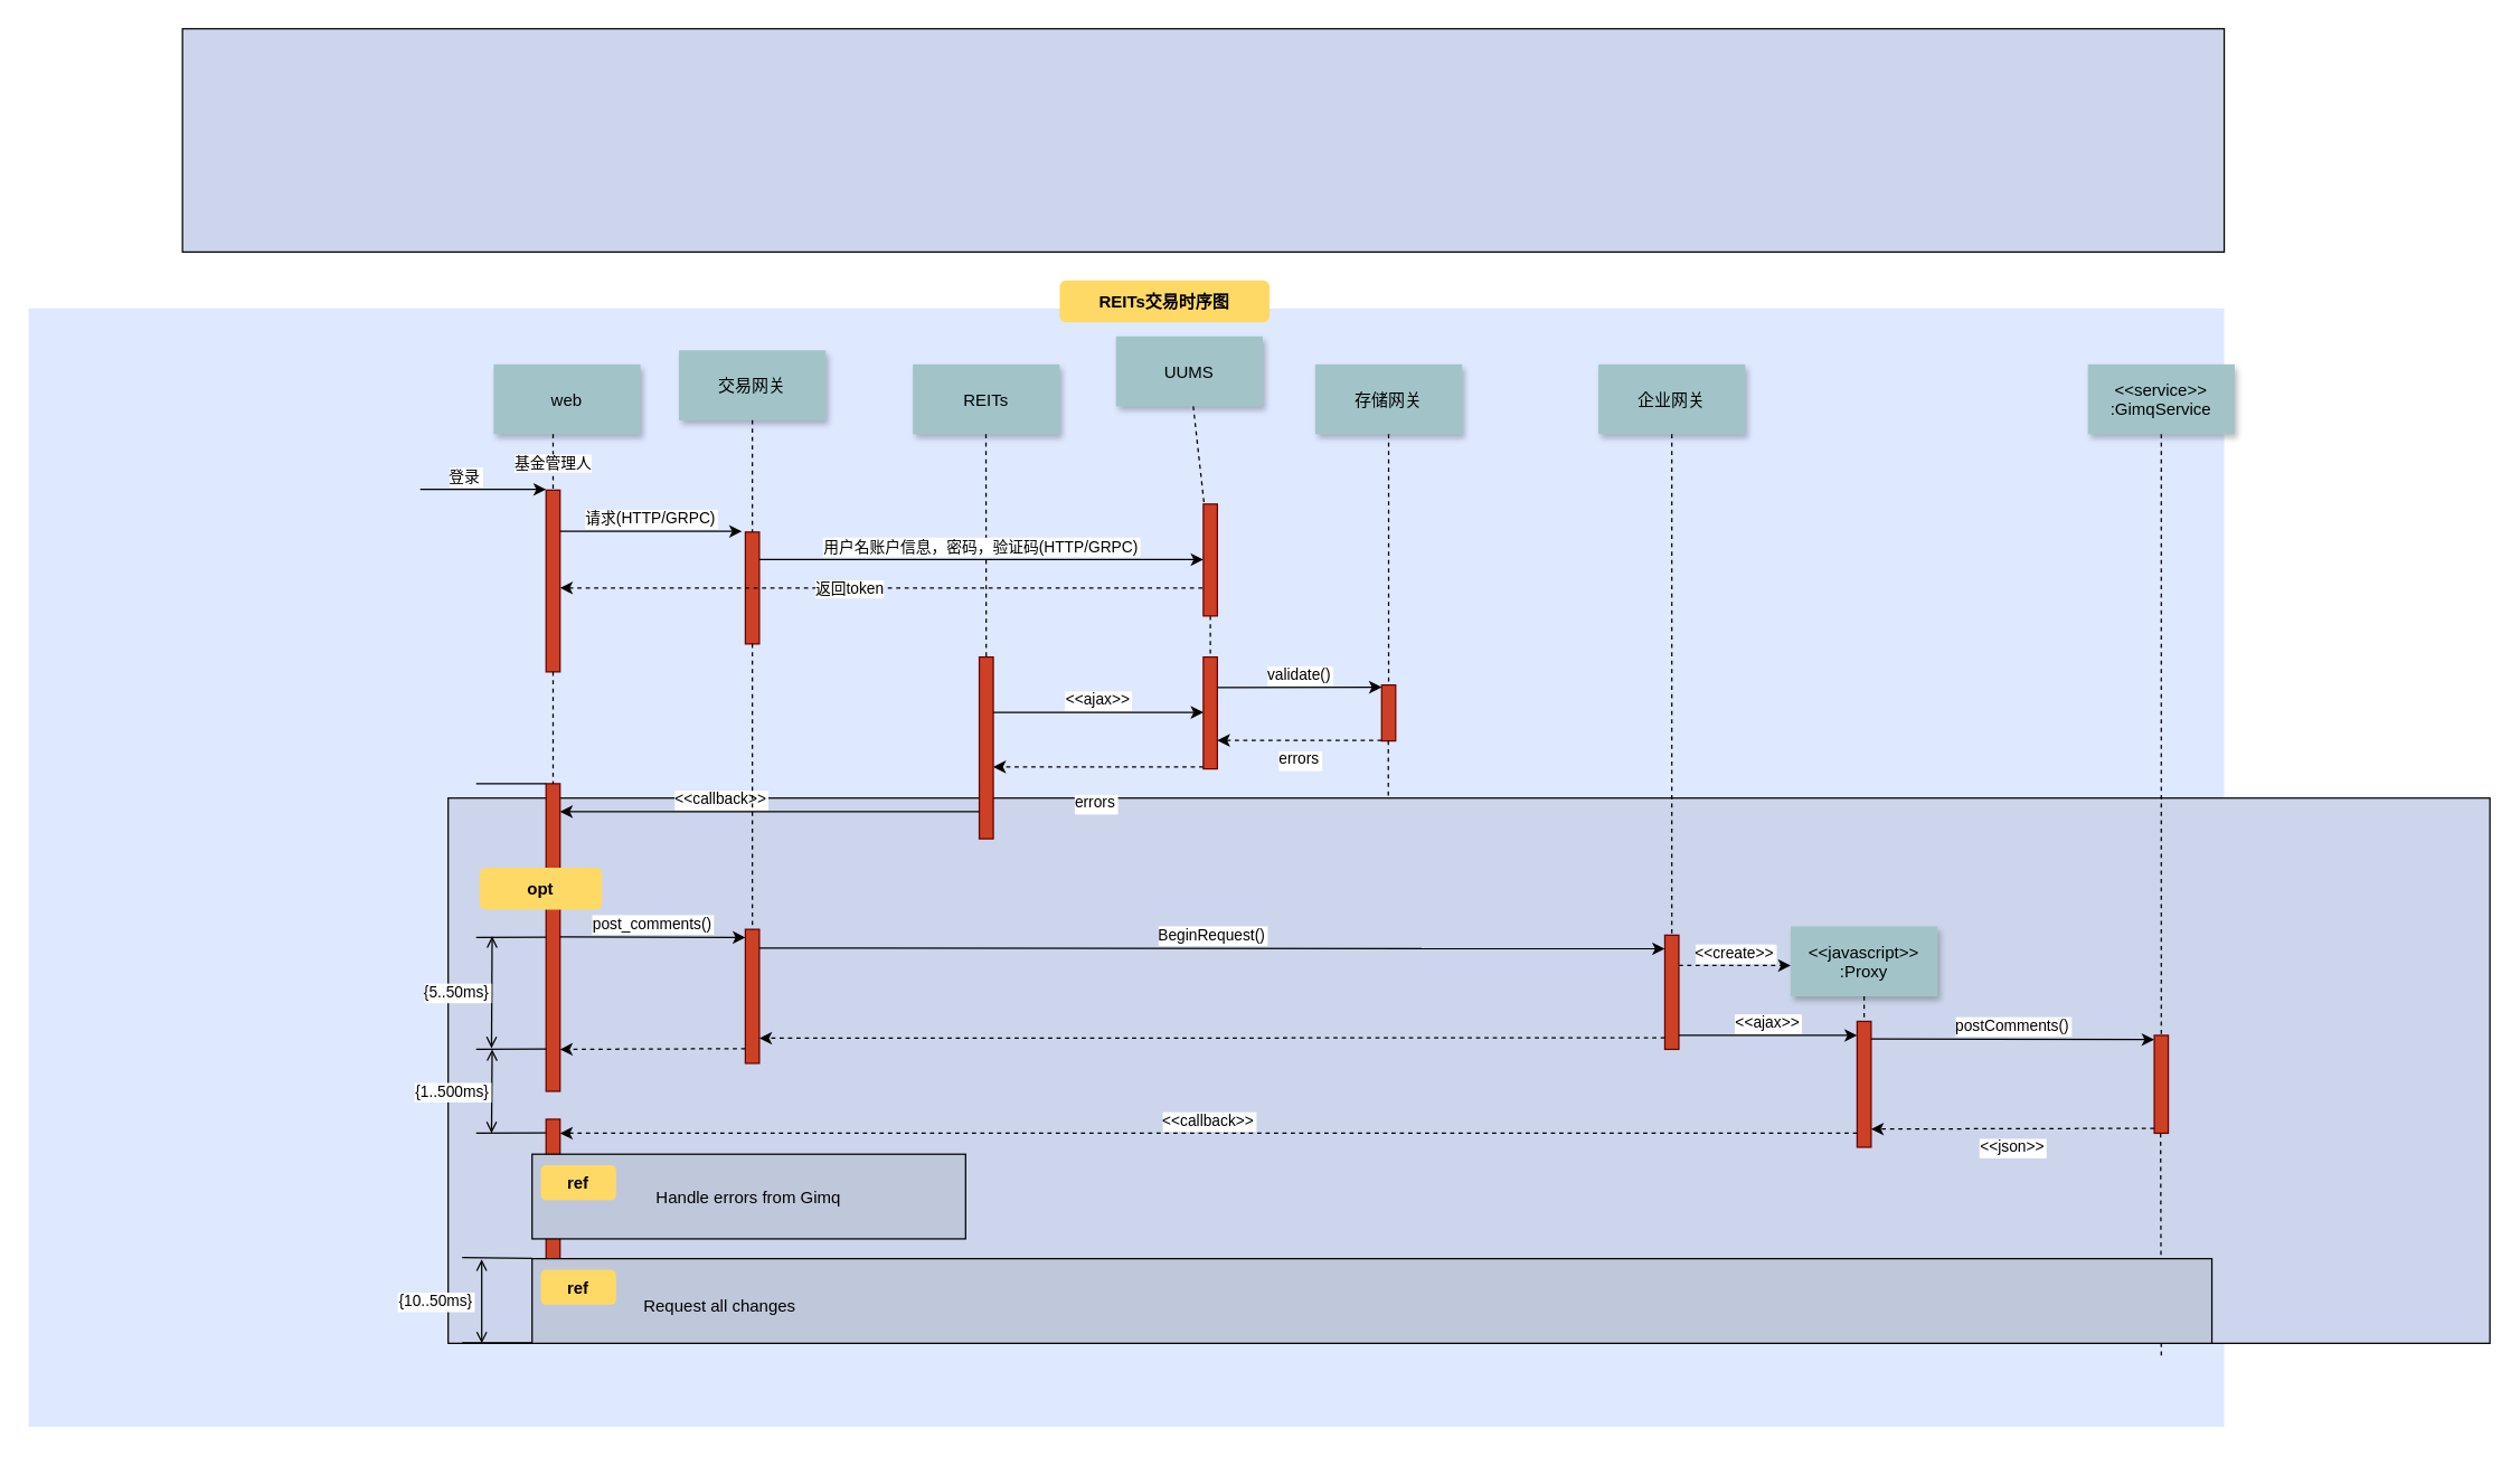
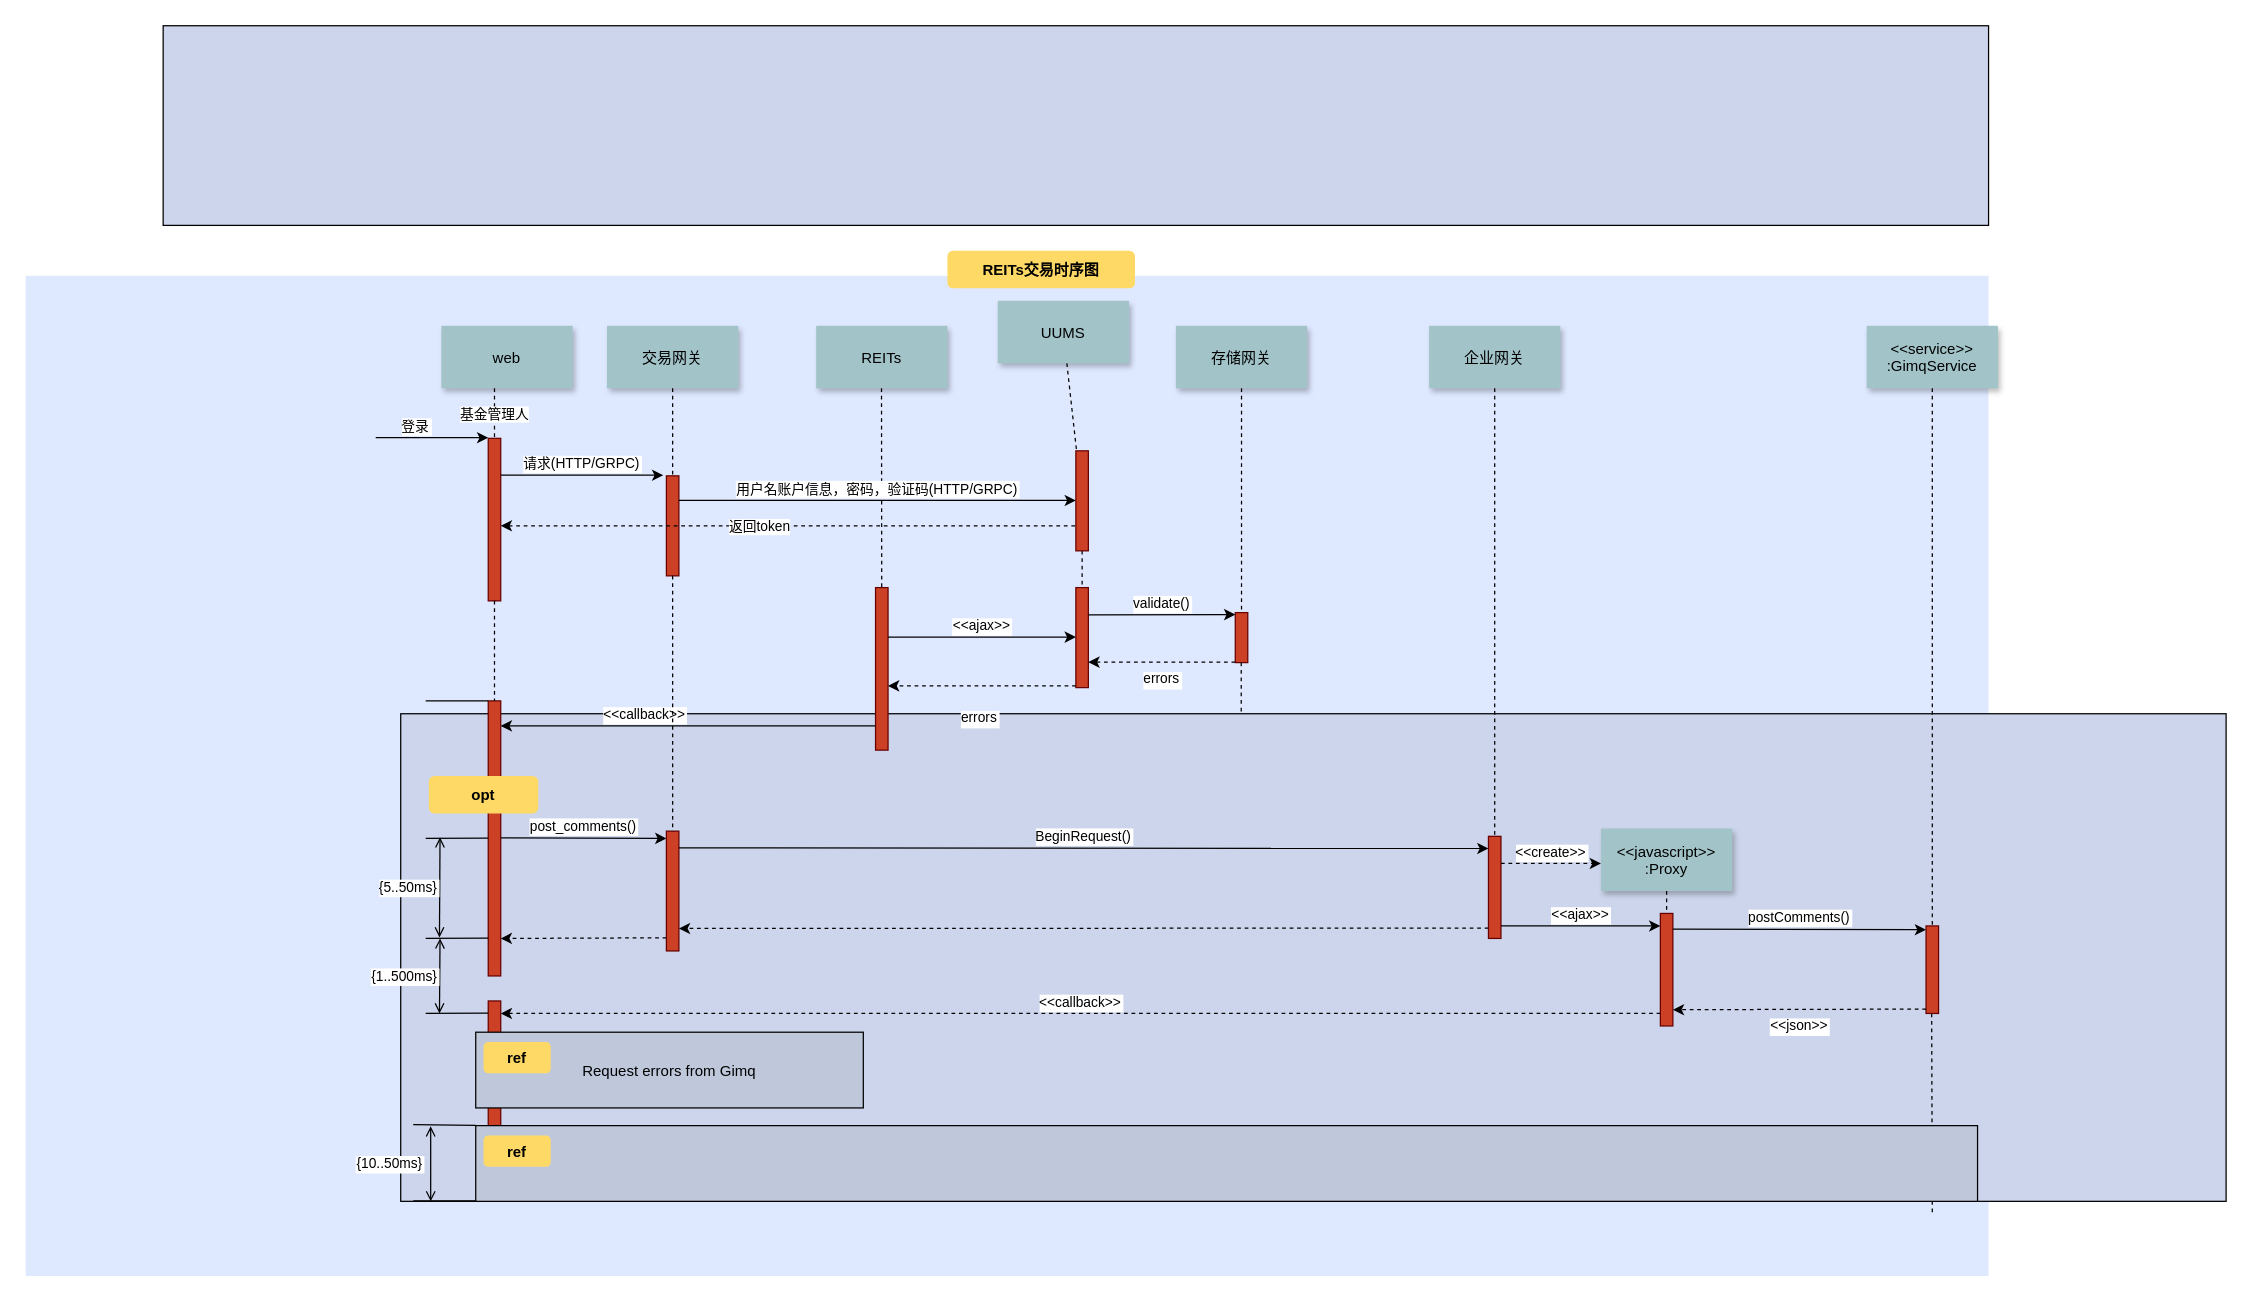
- <mxCell id="9" value="交易网关" style="shadow=1;fillColor=#A2C4C9;strokeColor=none" parent="1" vertex="1"><mxGeometry x="485" y="250" width="105" height="50" as="geometry" /></mxCell>
+ <mxCell id="9" value="交易网关" style="shadow=1;fillColor=#A2C4C9;strokeColor=none" parent="1" vertex="1"><mxGeometry x="485" y="260" width="105" height="50" as="geometry" /></mxCell>
- <mxCell id="54" value="Handle errors from Gimq" style="fillColor=#BFC8DB" parent="1" vertex="1"><mxGeometry x="380" y="825" width="310" height="60.556" as="geometry" /></mxCell>
+ <mxCell id="54" value="Request errors from Gimq" style="fillColor=#BFC8DB" parent="1" vertex="1"><mxGeometry x="380" y="825" width="310" height="60.556" as="geometry" /></mxCell>
- <mxCell id="58" value="Request all changes" style="text;align=left" parent="1" vertex="1"><mxGeometry x="458.056" y="920.116" width="351.806" height="26" as="geometry" /></mxCell>
